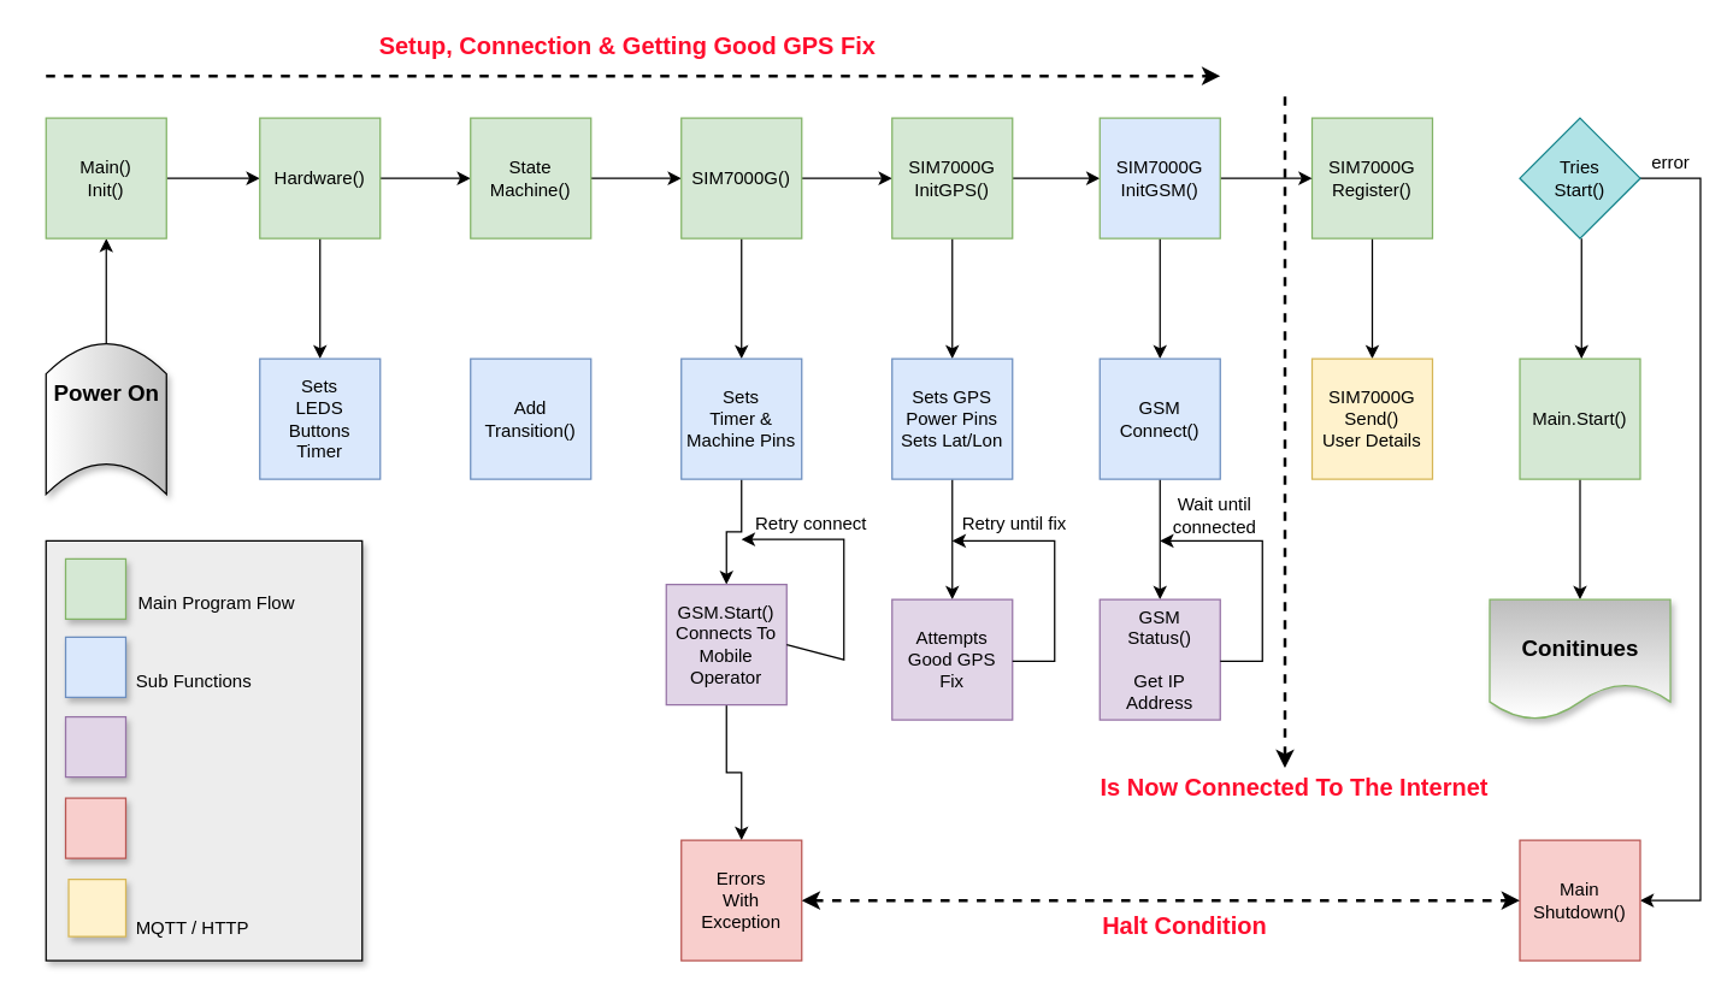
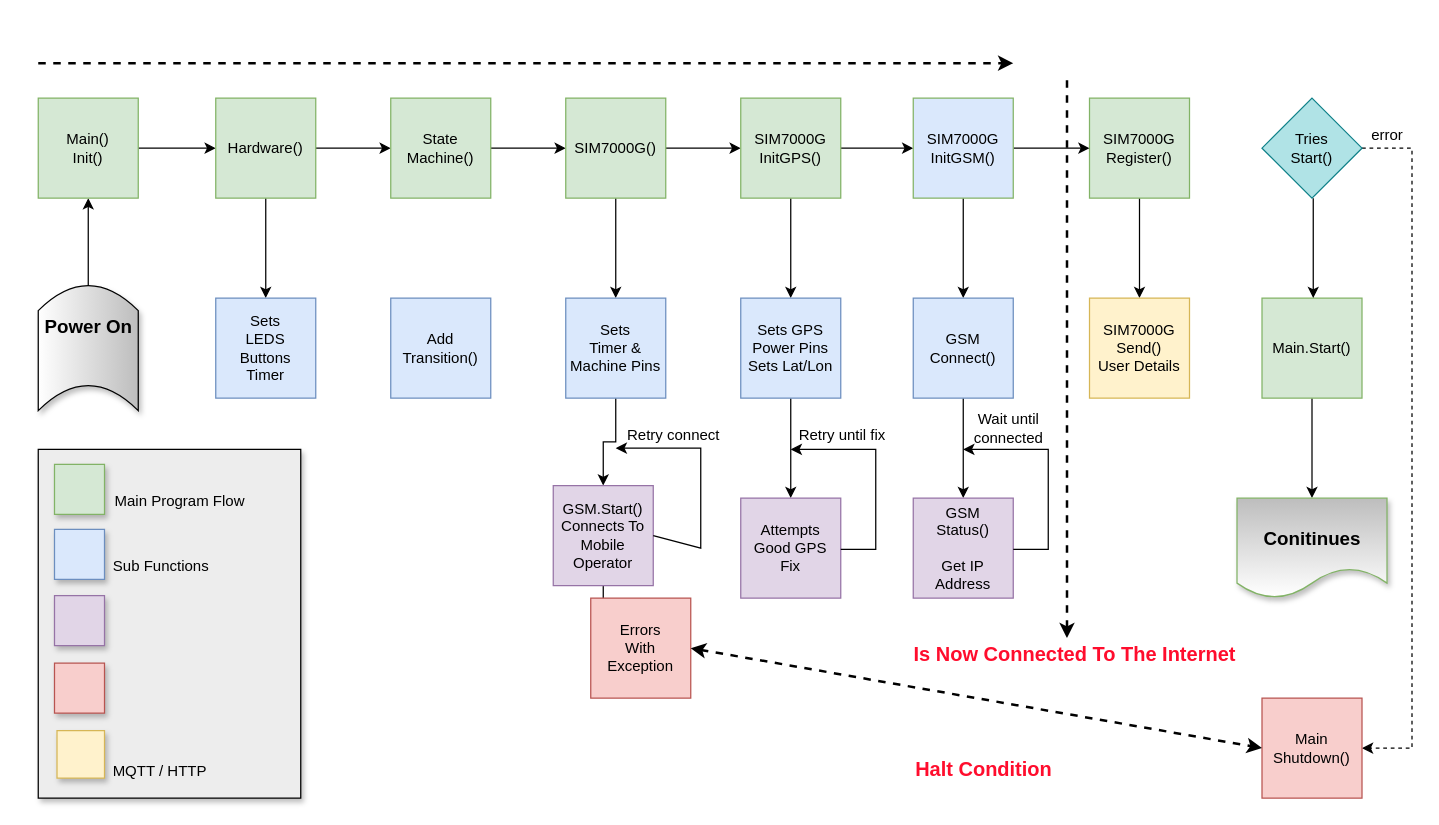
- <mxCell id="53" value="&lt;font style=&quot;font-size: 16px&quot; color=&quot;#ff0d2d&quot;&gt;&lt;b&gt;Setup, Connection &amp;amp; Getting Good GPS Fix&lt;/b&gt;&lt;/font&gt;" style="text;html=1;align=center;verticalAlign=middle;resizable=0;points=[];autosize=1;strokeColor=none;fillColor=none;" parent="1" vertex="1"><mxGeometry x="241" y="20" width="350" height="20" as="geometry" /></mxCell>
- <mxCell id="10" style="edgeStyle=orthogonalEdgeStyle;rounded=0;orthogonalLoop=1;jettySize=auto;html=1;entryX=1;entryY=0.5;entryDx=0;entryDy=0;" parent="1" source="11" target="38" edge="1"><mxGeometry relative="1" as="geometry"><Array as="points"><mxPoint x="1129" y="118" /><mxPoint x="1129" y="598" /></Array></mxGeometry></mxCell>
+ <mxCell id="10" style="edgeStyle=orthogonalEdgeStyle;rounded=0;orthogonalLoop=1;jettySize=auto;html=1;entryX=1;entryY=0.5;entryDx=0;entryDy=0;dashed=1;" parent="1" source="11" target="38" edge="1"><mxGeometry relative="1" as="geometry"><Array as="points"><mxPoint x="1129" y="118" /><mxPoint x="1129" y="598" /></Array></mxGeometry></mxCell>
- <mxCell id="29" value="Errors&lt;br&gt;With&lt;br&gt;Exception" style="whiteSpace=wrap;html=1;aspect=fixed;fillColor=#f8cecc;strokeColor=#b85450;" parent="1" vertex="1"><mxGeometry x="452" y="558" width="80" height="80" as="geometry" /></mxCell>
+ <mxCell id="29" value="Errors&lt;br&gt;With&lt;br&gt;Exception" style="whiteSpace=wrap;html=1;aspect=fixed;fillColor=#f8cecc;strokeColor=#b85450;" parent="1" vertex="1"><mxGeometry x="472" y="478" width="80" height="80" as="geometry" /></mxCell>
